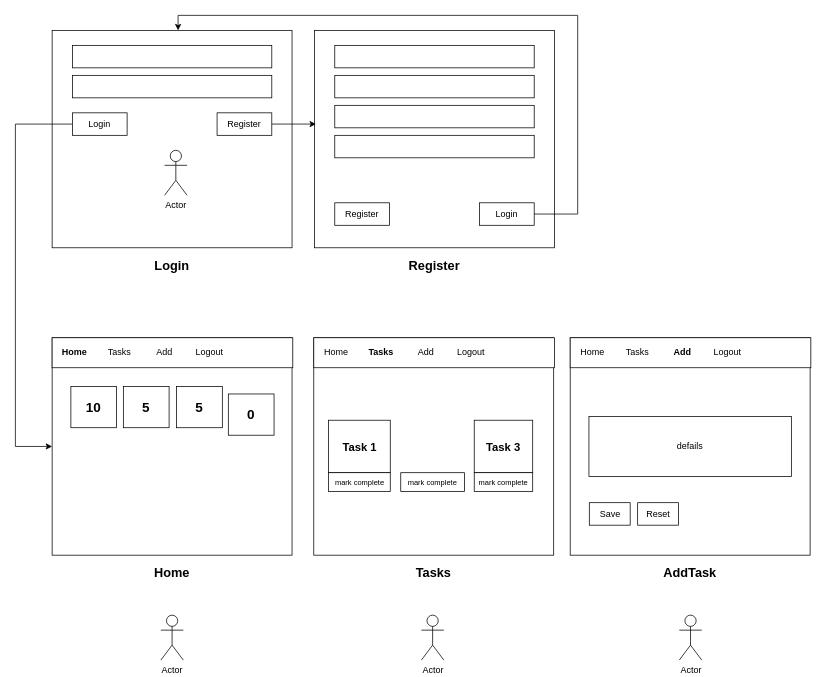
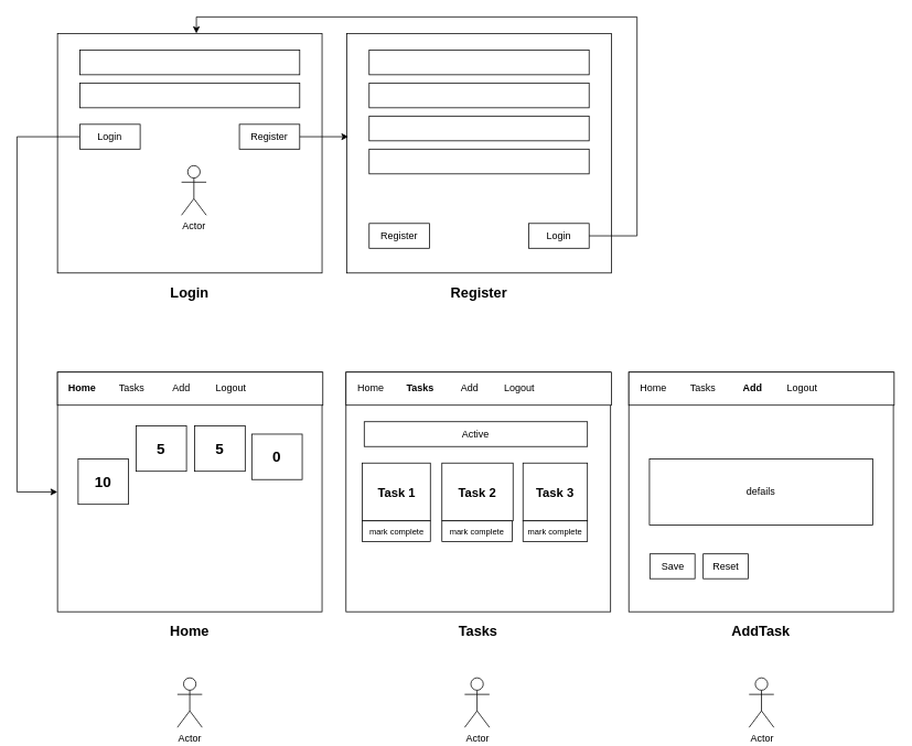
+ <mxCell id="37" value="Active" style="rounded=0;whiteSpace=wrap;html=1;" parent="1" vertex="1"><mxGeometry x="440" y="510" width="270" height="30" as="geometry" /></mxCell>
- <mxCell id="26" value="10" style="rounded=0;whiteSpace=wrap;html=1;fontStyle=1;fontSize=18;" parent="1" vertex="1"><mxGeometry x="94" y="515" width="61" height="55" as="geometry" /></mxCell>
+ <mxCell id="26" value="10" style="rounded=0;whiteSpace=wrap;html=1;fontStyle=1;fontSize=18;" parent="1" vertex="1"><mxGeometry x="94" y="555" width="61" height="55" as="geometry" /></mxCell>
+ <mxCell id="39" value="Task 2" style="rounded=0;whiteSpace=wrap;html=1;fontStyle=1;fontSize=15;" parent="1" vertex="1"><mxGeometry x="534" y="560" width="86" height="70" as="geometry" /></mxCell>
